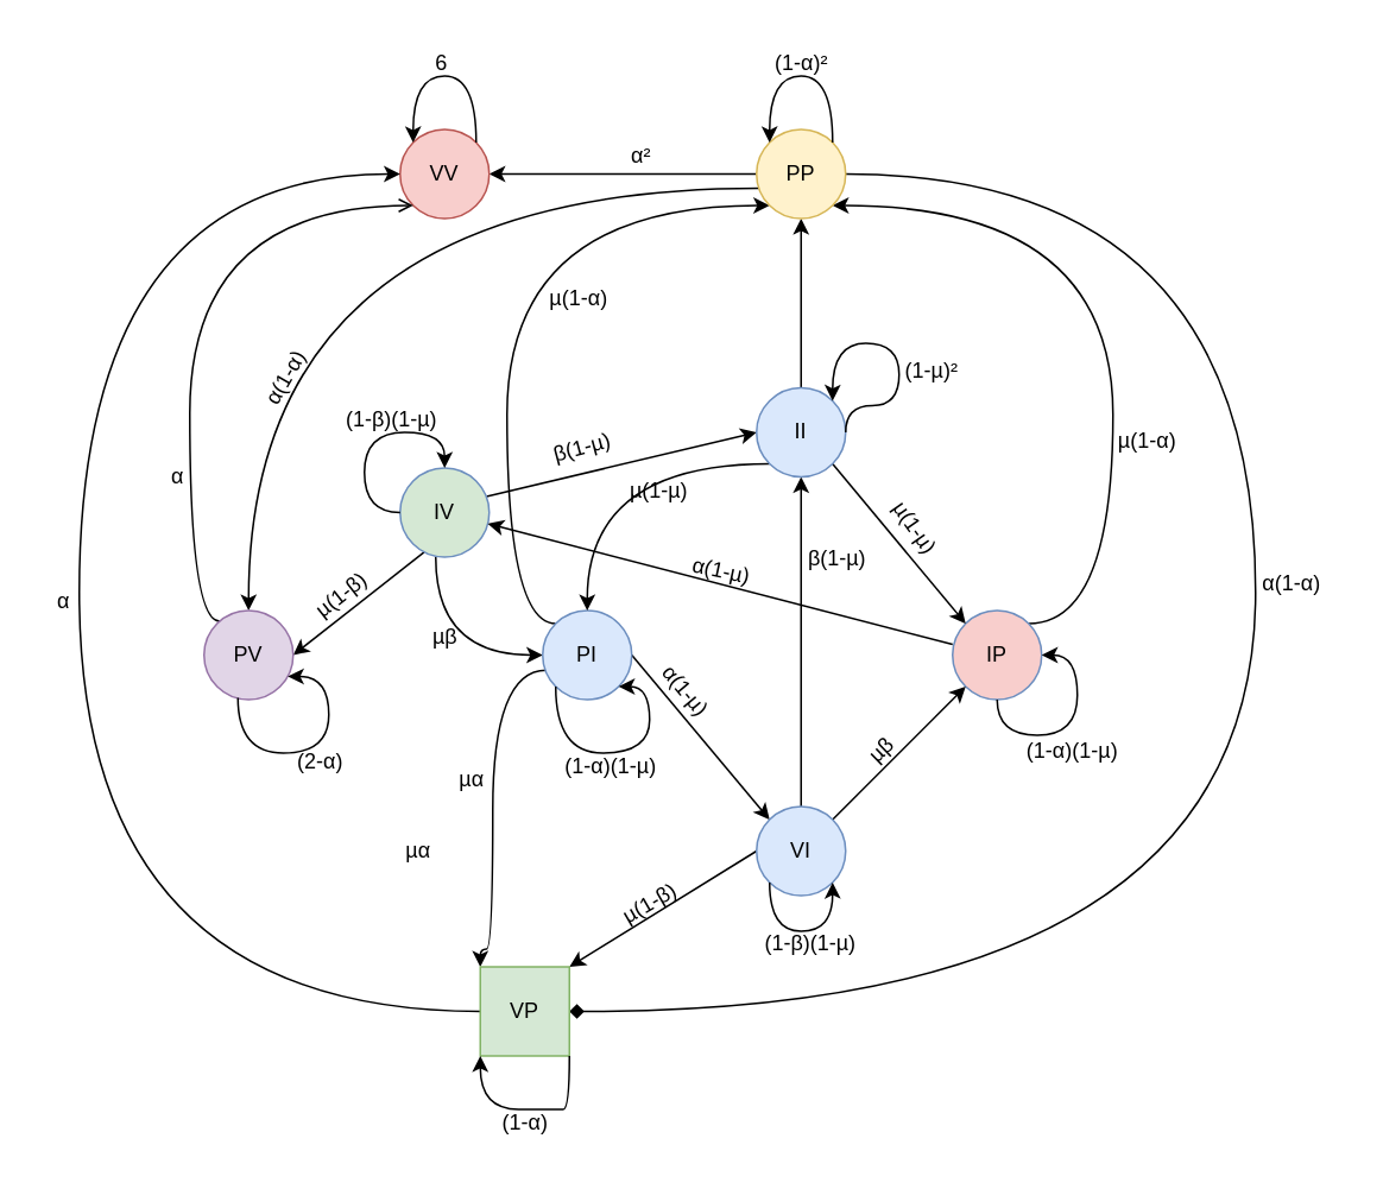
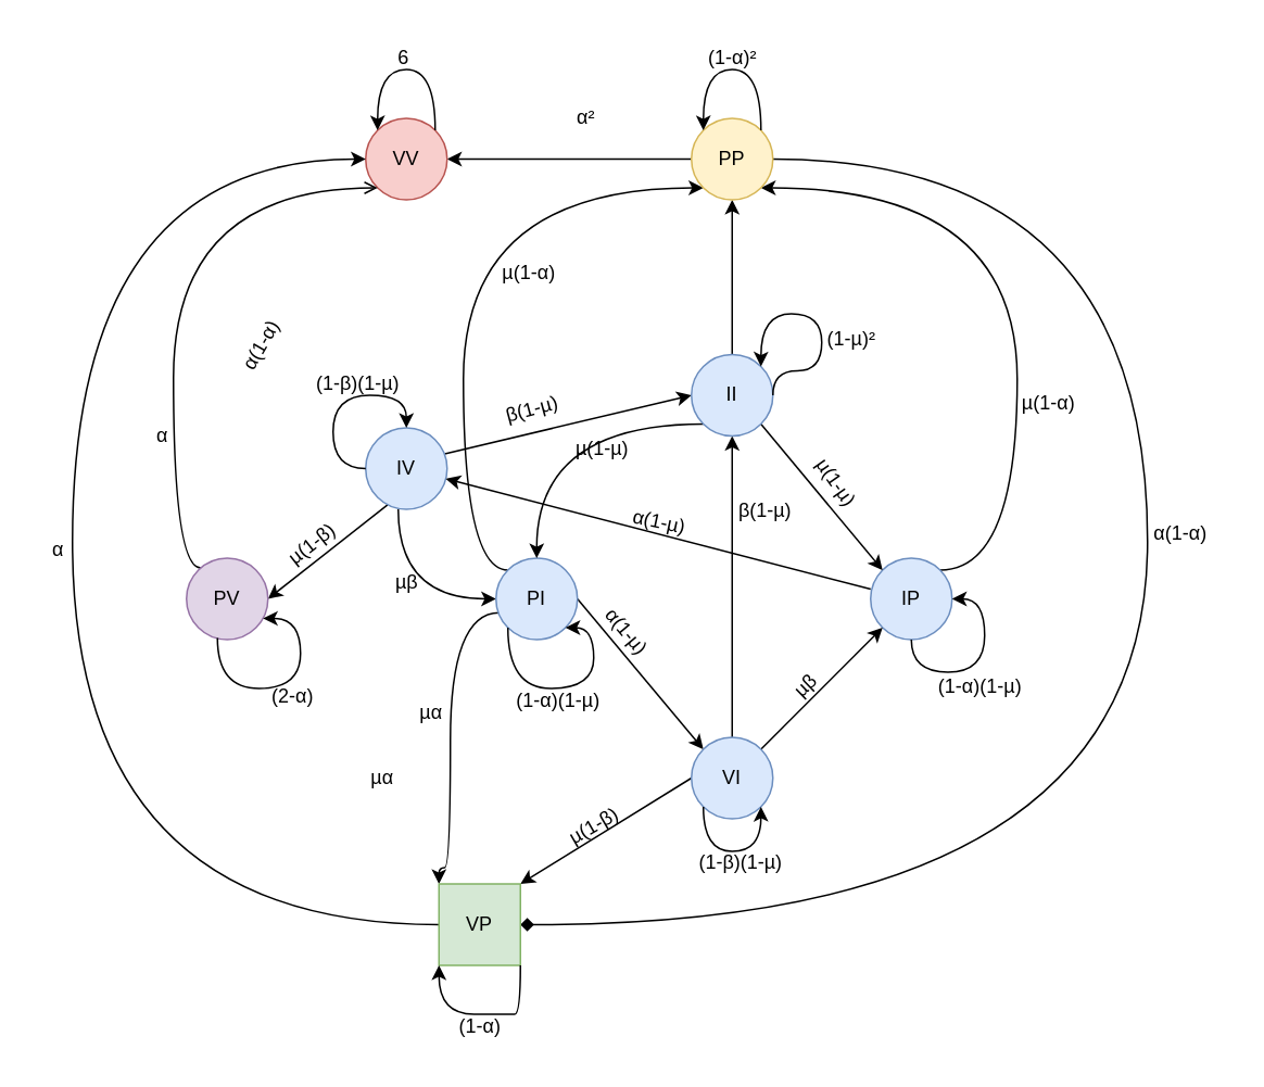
- <mxCell id="42" value="α²" style="text;html=1;align=center;verticalAlign=middle;resizable=0;points=[];autosize=1;strokeColor=none;fillColor=none;" parent="1" vertex="1"><mxGeometry x="344" y="72" width="30" height="30" as="geometry" /></mxCell>
+ <mxCell id="42" value="α²" style="text;html=1;align=center;verticalAlign=middle;resizable=0;points=[];autosize=1;strokeColor=none;fillColor=none;" parent="1" vertex="1"><mxGeometry x="344" y="57" width="30" height="30" as="geometry" /></mxCell>
- <mxCell id="36" style="edgeStyle=orthogonalEdgeStyle;curved=1;rounded=0;orthogonalLoop=1;jettySize=auto;html=1;exitX=0.03;exitY=0.66;exitDx=0;exitDy=0;exitPerimeter=0;entryX=0.5;entryY=0;entryDx=0;entryDy=0;entryPerimeter=0;" parent="1" source="38" target="44" edge="1"><mxGeometry relative="1" as="geometry" /></mxCell>
- <mxCell id="8" value="IV" style="ellipse;whiteSpace=wrap;html=1;aspect=fixed;points=[[0,0,0,0,0],[0,0.5,0,0,0],[0,1,0,0,0],[0.04,0.28,0,0,0],[0.29,0.03,0,0,0],[0.5,0,0,0,0],[0.5,1,0,0,0],[0.7,0.02,0,0,0],[0.97,0.32,0,0,0],[1,0,0,0,0],[1,0.5,0,0,0],[1,1,0,0,0]];fillColor=#d5e8d4;strokeColor=#6c8ebf;" parent="1" vertex="1"><mxGeometry x="224" y="262" width="50" height="50" as="geometry" /></mxCell>
+ <mxCell id="8" value="IV" style="ellipse;whiteSpace=wrap;html=1;aspect=fixed;points=[[0,0,0,0,0],[0,0.5,0,0,0],[0,1,0,0,0],[0.04,0.28,0,0,0],[0.29,0.03,0,0,0],[0.5,0,0,0,0],[0.5,1,0,0,0],[0.7,0.02,0,0,0],[0.97,0.32,0,0,0],[1,0,0,0,0],[1,0.5,0,0,0],[1,1,0,0,0]];fillColor=#dae8fc;strokeColor=#6c8ebf;" parent="1" vertex="1"><mxGeometry x="224" y="262" width="50" height="50" as="geometry" /></mxCell>
- <mxCell id="14" value="IP" style="ellipse;whiteSpace=wrap;html=1;aspect=fixed;points=[[0,0.38,0,0,0],[0.02,0.63,0,0,0],[0.12,0.16,0,0,0],[0.12,0.88,0,0,0],[0.5,0,0,0,0],[0.5,1,0,0,0],[1,0,0,0,0],[1,0.5,0,0,0],[1,1,0,0,0]];fillColor=#f8cecc;strokeColor=#6c8ebf;" parent="1" vertex="1"><mxGeometry x="534" y="342" width="50" height="50" as="geometry" /></mxCell>
+ <mxCell id="14" value="IP" style="ellipse;whiteSpace=wrap;html=1;aspect=fixed;points=[[0,0.38,0,0,0],[0.02,0.63,0,0,0],[0.12,0.16,0,0,0],[0.12,0.88,0,0,0],[0.5,0,0,0,0],[0.5,1,0,0,0],[1,0,0,0,0],[1,0.5,0,0,0],[1,1,0,0,0]];fillColor=#dae8fc;strokeColor=#6c8ebf;" parent="1" vertex="1"><mxGeometry x="534" y="342" width="50" height="50" as="geometry" /></mxCell>
